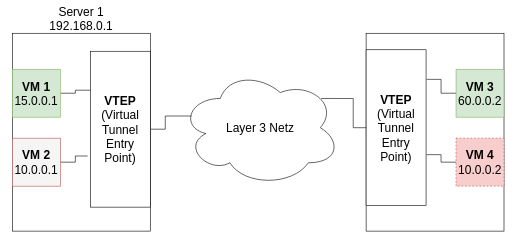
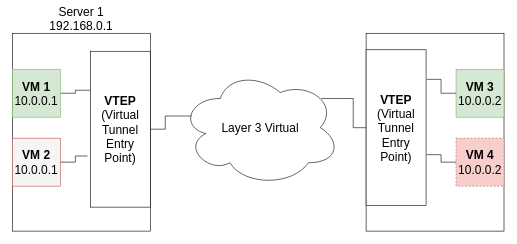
- <mxCell id="11" value="&lt;font style=&quot;font-size: 20px&quot;&gt;&lt;b&gt;VM 1&lt;/b&gt;&lt;br&gt;15.0.0.1&lt;/font&gt;&lt;br&gt;" style="whiteSpace=wrap;html=1;aspect=fixed;fillColor=#d5e8d4;strokeColor=#82b366;" vertex="1" parent="1"><mxGeometry y="115" width="80" height="80" as="geometry" x="20" /></mxCell>
+ <mxCell id="11" value="&lt;font style=&quot;font-size: 20px&quot;&gt;&lt;b&gt;VM 1&lt;/b&gt;&lt;br&gt;10.0.0.1&lt;/font&gt;&lt;br&gt;" style="whiteSpace=wrap;html=1;aspect=fixed;fillColor=#d5e8d4;strokeColor=#82b366;" vertex="1" parent="1"><mxGeometry y="115" width="80" height="80" as="geometry" x="20" /></mxCell>
- <mxCell id="15" value="&lt;font style=&quot;font-size: 20px&quot;&gt;&lt;b&gt;VM 3&lt;/b&gt;&lt;br&gt;60.0.0.2&lt;/font&gt;&lt;br&gt;" style="whiteSpace=wrap;html=1;aspect=fixed;fillColor=#d5e8d4;strokeColor=#82b366;" vertex="1" parent="1"><mxGeometry x="760" y="115" width="80" height="80" as="geometry" /></mxCell>
+ <mxCell id="15" value="&lt;font style=&quot;font-size: 20px&quot;&gt;&lt;b&gt;VM 3&lt;/b&gt;&lt;br&gt;10.0.0.2&lt;/font&gt;&lt;br&gt;" style="whiteSpace=wrap;html=1;aspect=fixed;fillColor=#d5e8d4;strokeColor=#82b366;" vertex="1" parent="1"><mxGeometry x="760" y="115" width="80" height="80" as="geometry" /></mxCell>
- <mxCell id="5" value="&lt;font style=&quot;font-size: 20px&quot;&gt;Layer 3 Netz&lt;/font&gt;" style="ellipse;shape=cloud;whiteSpace=wrap;html=1;" vertex="1" parent="1"><mxGeometry x="300" y="115" width="267" height="195" as="geometry" /></mxCell>
+ <mxCell id="5" value="&lt;font style=&quot;font-size: 20px&quot;&gt;Layer 3 Virtual&lt;/font&gt;" style="ellipse;shape=cloud;whiteSpace=wrap;html=1;" vertex="1" parent="1"><mxGeometry x="300" y="115" width="267" height="195" as="geometry" /></mxCell>
